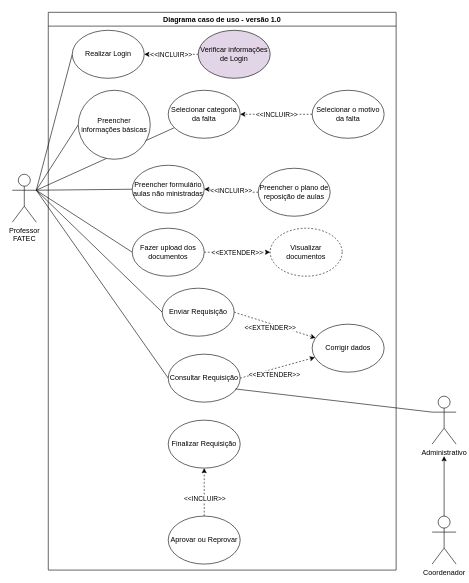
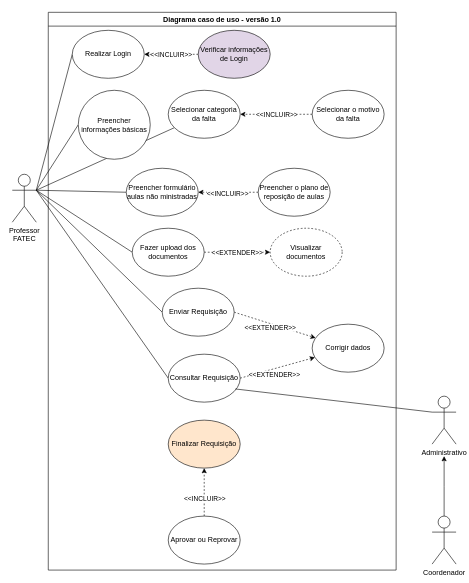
- <mxCell id="19" value="Preencher formulário aulas não ministradas" style="ellipse;whiteSpace=wrap;html=1;" vertex="1" parent="1"><mxGeometry x="220" y="275" width="120" height="80" as="geometry" /></mxCell>
+ <mxCell id="19" value="Preencher formulário aulas não ministradas" style="ellipse;whiteSpace=wrap;html=1;" vertex="1" parent="1"><mxGeometry x="210" y="280" width="120" height="80" as="geometry" /></mxCell>
- <mxCell id="32" value="Finalizar Requisição" style="ellipse;whiteSpace=wrap;html=1;" vertex="1" parent="1"><mxGeometry x="280" y="700" width="120" height="80" as="geometry" /></mxCell>
+ <mxCell id="32" value="Finalizar Requisição" style="ellipse;whiteSpace=wrap;html=1;fillColor=#ffe6cc;" vertex="1" parent="1"><mxGeometry x="280" y="700" width="120" height="80" as="geometry" /></mxCell>
